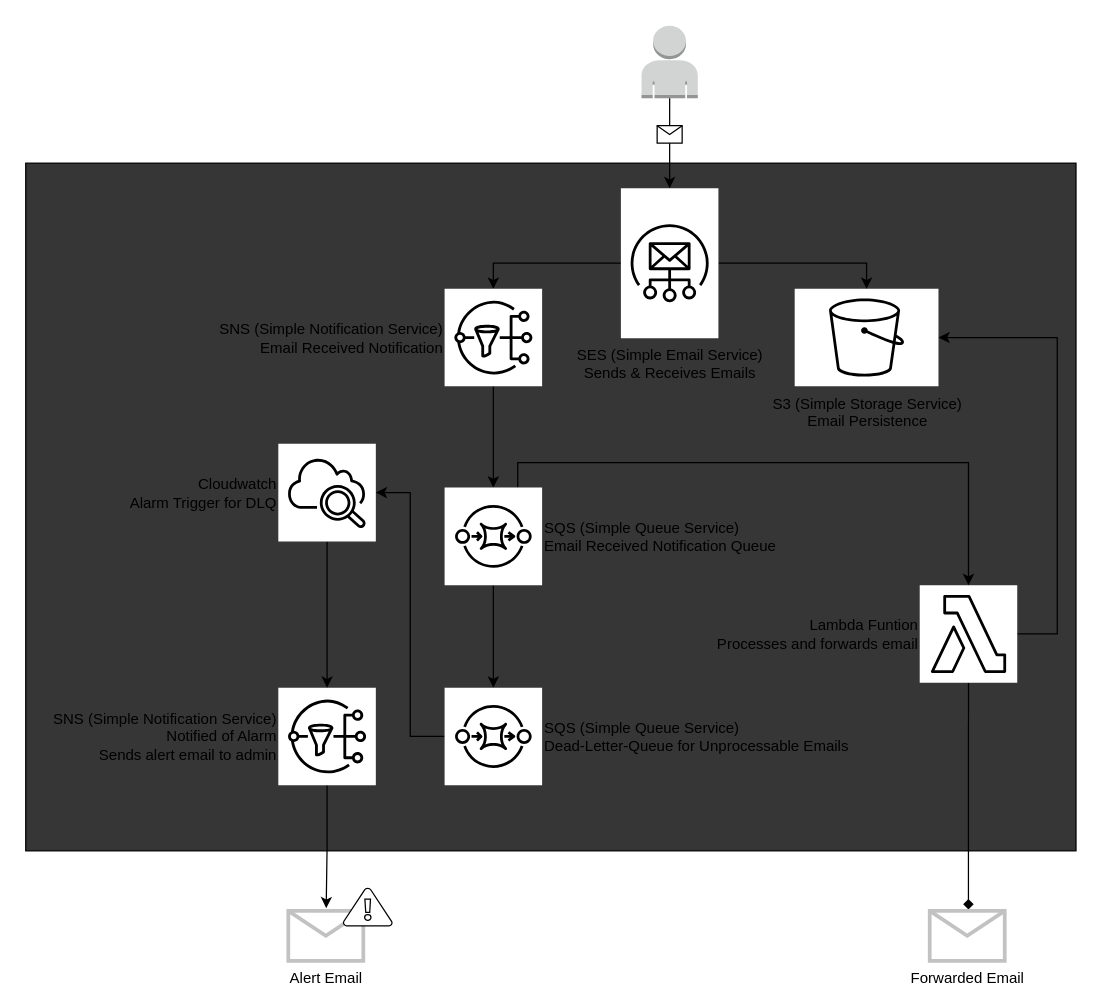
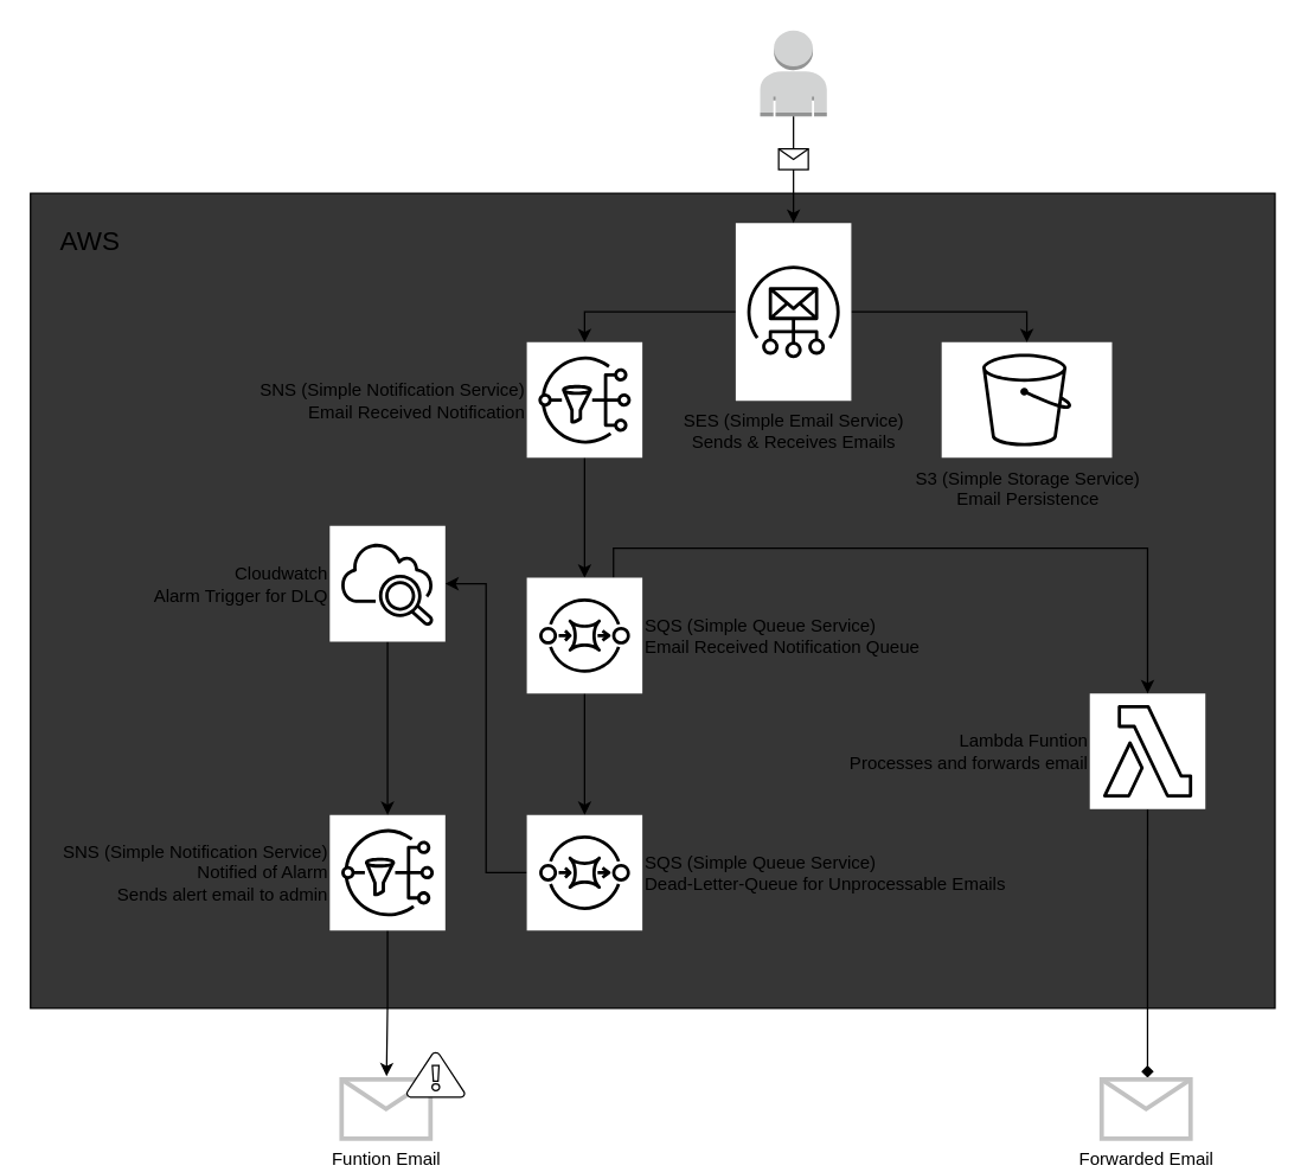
+ <mxCell id="27" value="&lt;font style=&quot;font-size: 18px;&quot;&gt;AWS&lt;/font&gt;" style="text;html=1;align=center;verticalAlign=middle;resizable=0;points=[];autosize=1;strokeColor=none;fillColor=none;" parent="1" vertex="1"><mxGeometry x="30" y="143" width="60" height="40" as="geometry" /></mxCell>
- <mxCell id="8" style="edgeStyle=orthogonalEdgeStyle;rounded=0;orthogonalLoop=1;jettySize=auto;html=1;exitX=1;exitY=0.5;exitDx=0;exitDy=0;exitPerimeter=0;entryX=1;entryY=0.5;entryDx=0;entryDy=0;entryPerimeter=0;" parent="1" source="9" target="3" edge="1"><mxGeometry relative="1" as="geometry"><Array as="points"><mxPoint x="845" y="506" /><mxPoint x="845" y="270" /></Array></mxGeometry></mxCell>
- <mxCell id="22" value="Alert Email" style="verticalLabelPosition=bottom;shadow=0;dashed=0;align=center;html=1;verticalAlign=top;strokeWidth=3;shape=mxgraph.mockup.misc.mail2;strokeColor=#C2C2C2;" parent="1" vertex="1"><mxGeometry x="230" y="728" width="60" height="40" as="geometry" /></mxCell>
+ <mxCell id="22" value="Funtion Email" style="verticalLabelPosition=bottom;shadow=0;dashed=0;align=center;html=1;verticalAlign=top;strokeWidth=3;shape=mxgraph.mockup.misc.mail2;strokeColor=#C2C2C2;" parent="1" vertex="1"><mxGeometry x="230" y="728" width="60" height="40" as="geometry" /></mxCell>
